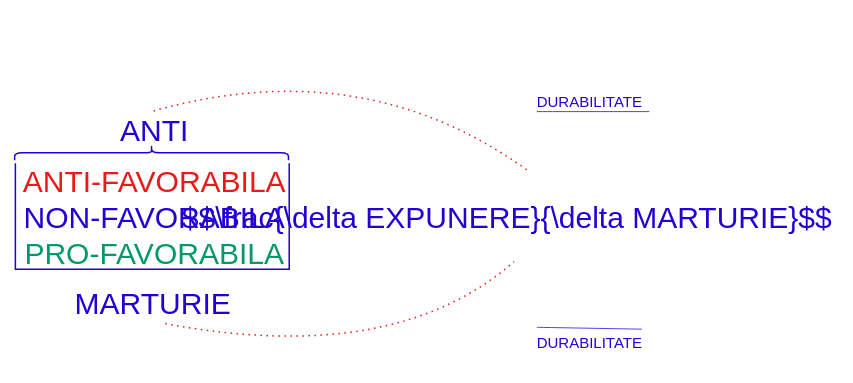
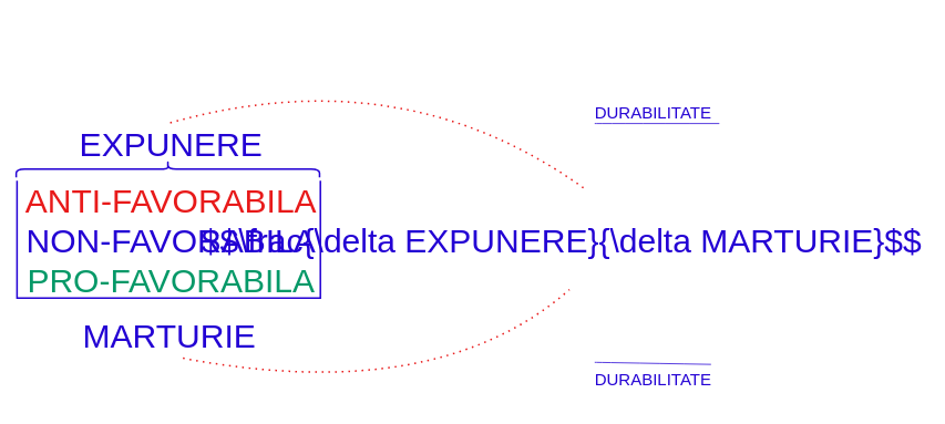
- <mxCell id="5" value="&lt;font color=&quot;#2300d4&quot;&gt;ANTI&lt;/font&gt;" style="text;html=1;align=center;verticalAlign=middle;resizable=0;points=[];autosize=1;strokeColor=none;fillColor=none;fontSize=40;fontColor=#E81A1A;" vertex="1" parent="1"><mxGeometry x="85" y="148" width="240" height="50" as="geometry" /></mxCell>
+ <mxCell id="5" value="&lt;font color=&quot;#2300d4&quot;&gt;EXPUNERE&lt;/font&gt;" style="text;html=1;align=center;verticalAlign=middle;resizable=0;points=[];autosize=1;strokeColor=none;fillColor=none;fontSize=40;fontColor=#E81A1A;" vertex="1" parent="1"><mxGeometry x="85" y="148" width="240" height="50" as="geometry" /></mxCell>
